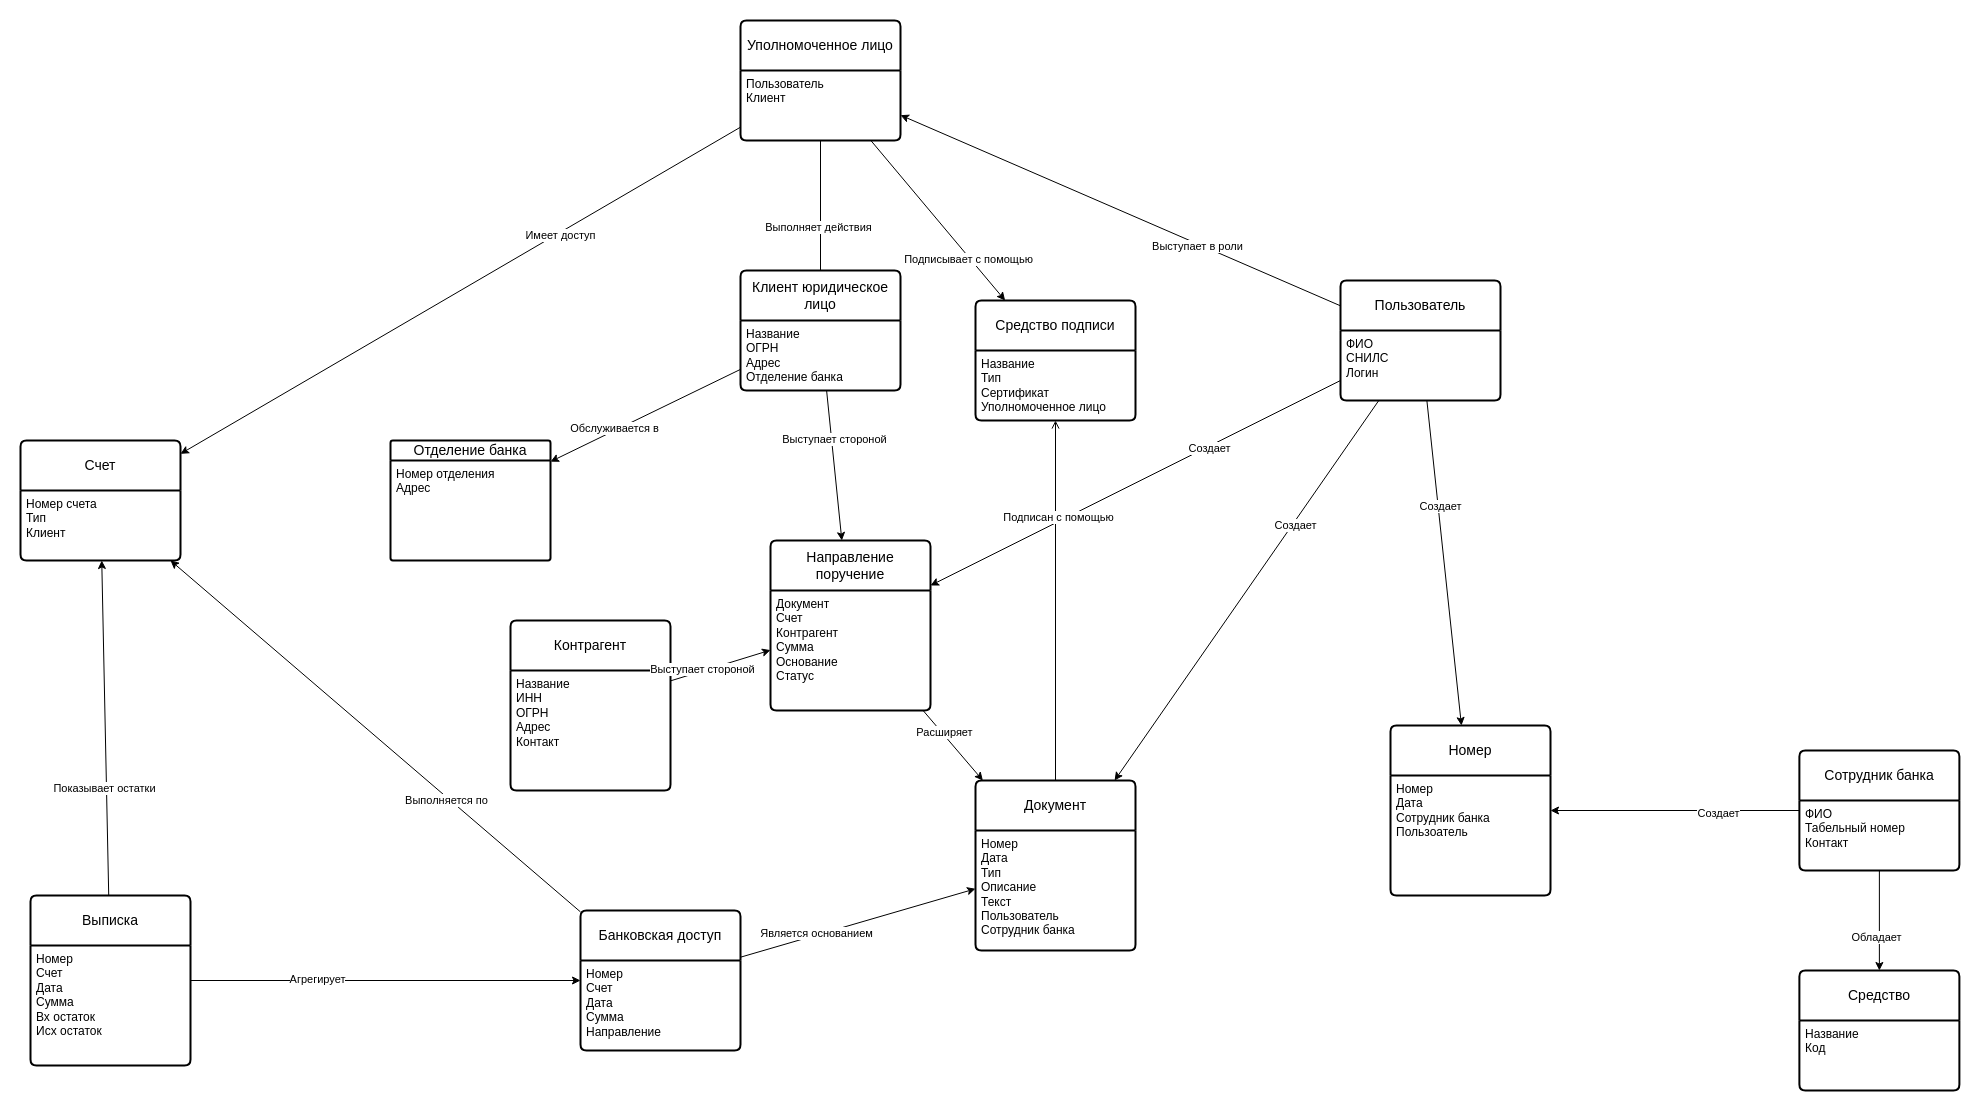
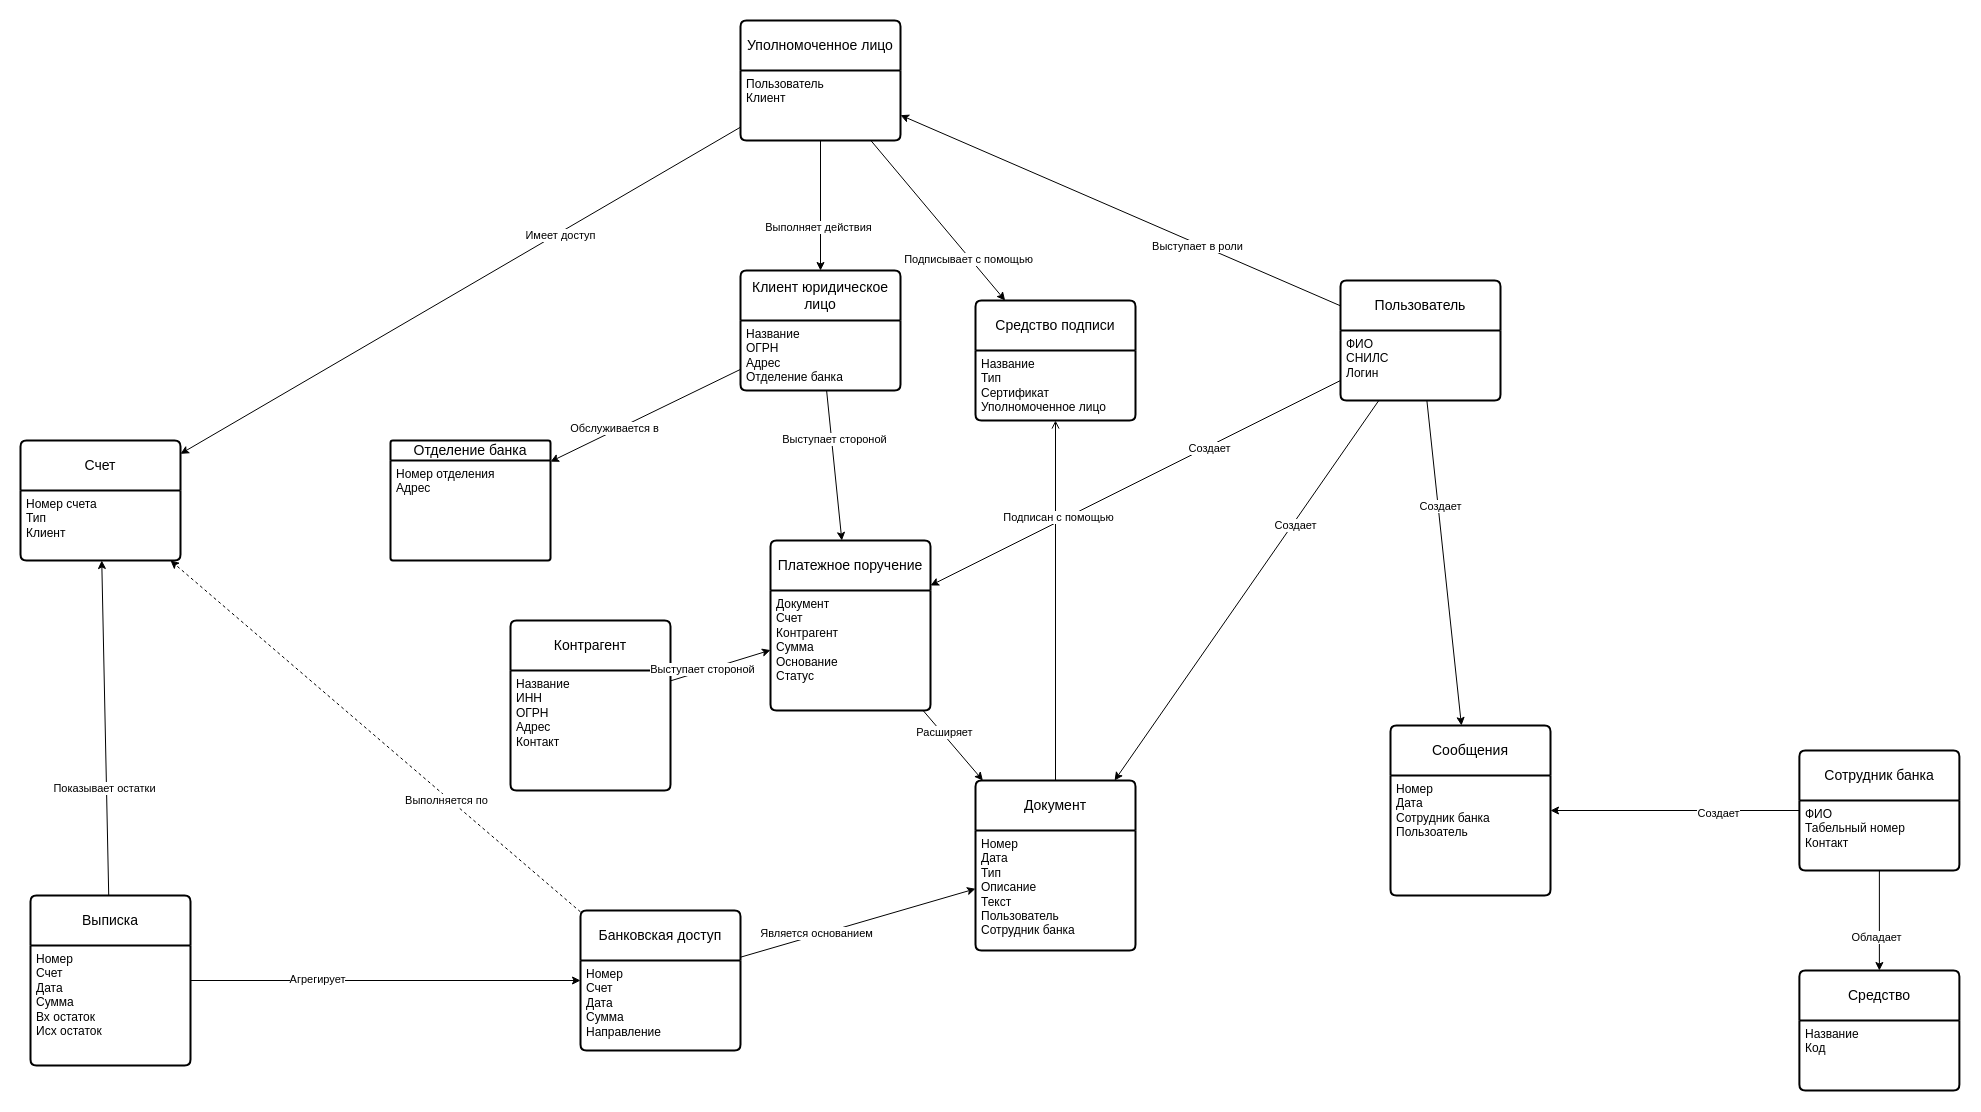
- <mxCell id="32" value="" style="endArrow=none;html=1;rounded=0;" edge="1" parent="1" source="4" target="6"><mxGeometry width="50" height="50" relative="1" as="geometry"><mxPoint x="1090" y="40" as="sourcePoint" /><mxPoint x="1140" y="-10" as="targetPoint" /></mxGeometry></mxCell>
+ <mxCell id="32" value="" style="endArrow=classic;html=1;rounded=0;" edge="1" parent="1" source="4" target="6"><mxGeometry width="50" height="50" relative="1" as="geometry"><mxPoint x="1090" y="40" as="sourcePoint" /><mxPoint x="1140" y="-10" as="targetPoint" /></mxGeometry></mxCell>
- <mxCell id="16" value="Направление поручение" style="swimlane;childLayout=stackLayout;horizontal=1;startSize=50;horizontalStack=0;rounded=1;fontSize=14;fontStyle=0;strokeWidth=2;resizeParent=0;resizeLast=1;shadow=0;dashed=0;align=center;arcSize=4;whiteSpace=wrap;html=1;" vertex="1" parent="1"><mxGeometry x="770" width="160" height="170" as="geometry" y="540" /></mxCell>
+ <mxCell id="16" value="Платежное поручение" style="swimlane;childLayout=stackLayout;horizontal=1;startSize=50;horizontalStack=0;rounded=1;fontSize=14;fontStyle=0;strokeWidth=2;resizeParent=0;resizeLast=1;shadow=0;dashed=0;align=center;arcSize=4;whiteSpace=wrap;html=1;" vertex="1" parent="1"><mxGeometry x="770" width="160" height="170" as="geometry" y="540" /></mxCell>
- <mxCell id="52" value="" style="endArrow=classic;html=1;rounded=0;" edge="1" parent="1" source="18" target="8"><mxGeometry width="50" height="50" relative="1" as="geometry"><mxPoint x="1370" y="700" as="sourcePoint" /><mxPoint x="1130" y="823" as="targetPoint" /></mxGeometry></mxCell>
+ <mxCell id="52" value="" style="endArrow=classic;html=1;rounded=0;dashed=1;" edge="1" parent="1" source="18" target="8"><mxGeometry width="50" height="50" relative="1" as="geometry"><mxPoint x="1370" y="700" as="sourcePoint" /><mxPoint x="1130" y="823" as="targetPoint" /></mxGeometry></mxCell>
- <mxCell id="28" value="Номер" style="swimlane;childLayout=stackLayout;horizontal=1;startSize=50;horizontalStack=0;rounded=1;fontSize=14;fontStyle=0;strokeWidth=2;resizeParent=0;resizeLast=1;shadow=0;dashed=0;align=center;arcSize=4;whiteSpace=wrap;html=1;" vertex="1" parent="1"><mxGeometry x="1390" y="725" width="160" height="170" as="geometry" /></mxCell>
+ <mxCell id="28" value="Сообщения" style="swimlane;childLayout=stackLayout;horizontal=1;startSize=50;horizontalStack=0;rounded=1;fontSize=14;fontStyle=0;strokeWidth=2;resizeParent=0;resizeLast=1;shadow=0;dashed=0;align=center;arcSize=4;whiteSpace=wrap;html=1;" vertex="1" parent="1"><mxGeometry x="1390" y="725" width="160" height="170" as="geometry" /></mxCell>
